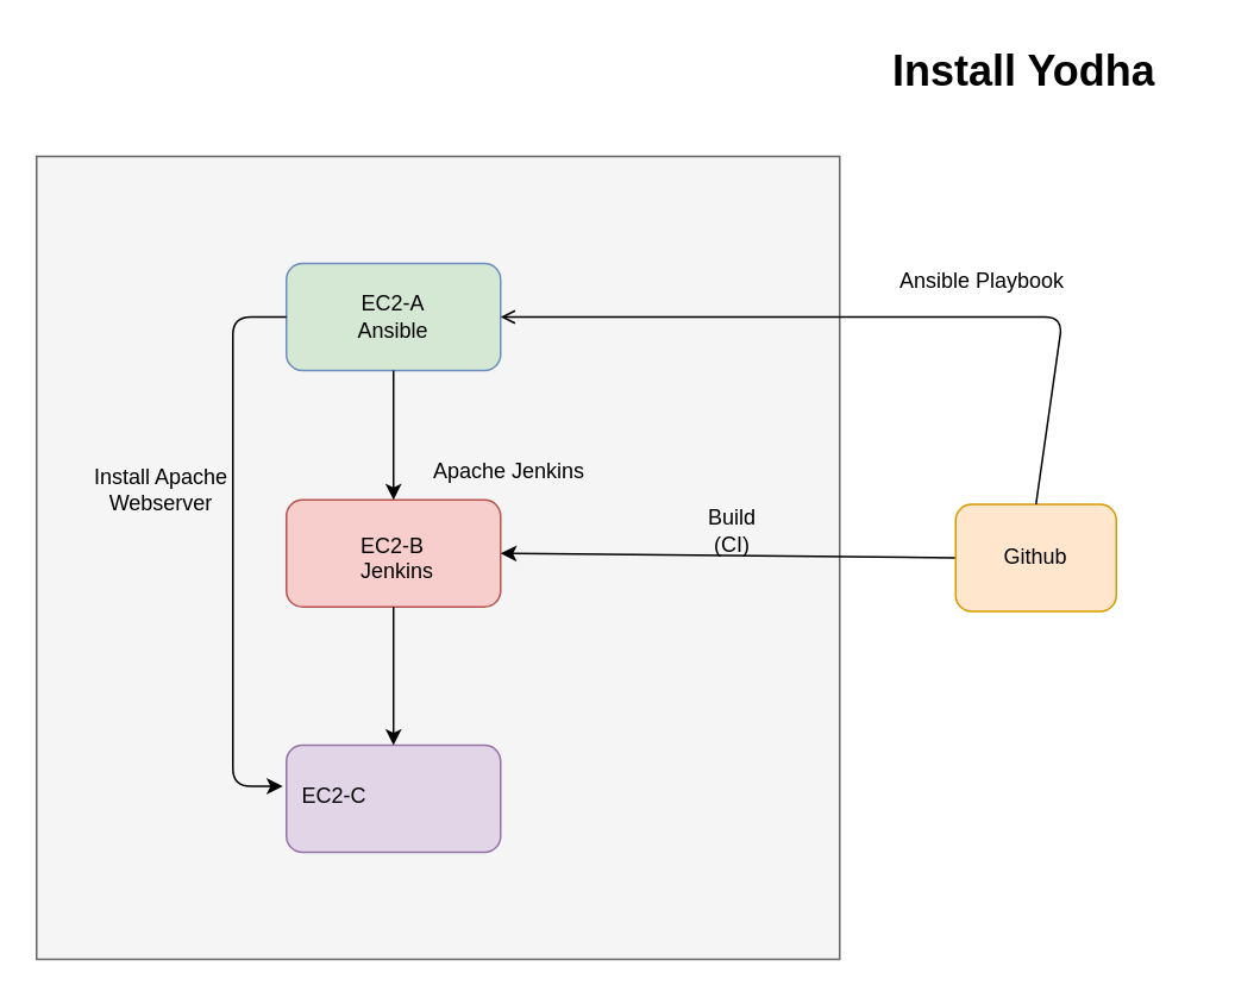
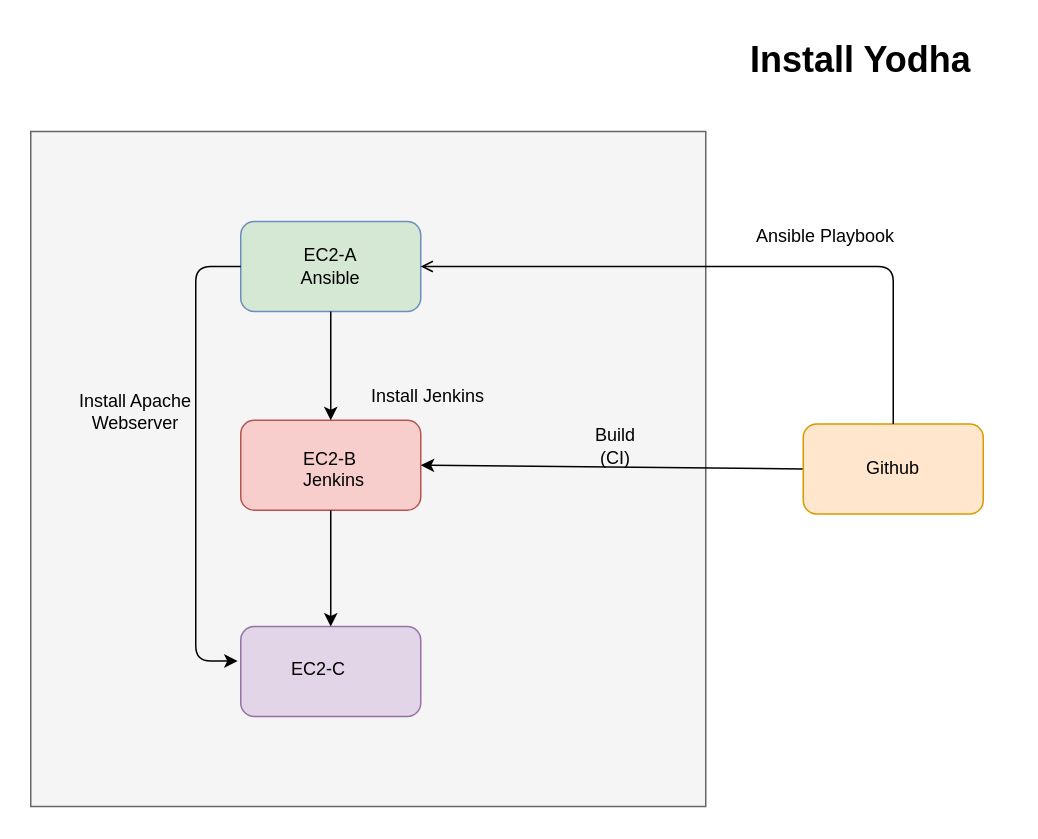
- <mxCell id="9" value="Apache Jenkins" style="text;html=1;strokeColor=none;fillColor=none;align=center;verticalAlign=middle;whiteSpace=wrap;rounded=0;" vertex="1" parent="1"><mxGeometry x="230" y="254" width="110" height="20" as="geometry" /></mxCell>
+ <mxCell id="9" value="Install Jenkins" style="text;html=1;strokeColor=none;fillColor=none;align=center;verticalAlign=middle;whiteSpace=wrap;rounded=0;" vertex="1" parent="1"><mxGeometry x="230" y="254" width="110" height="20" as="geometry" /></mxCell>
- <mxCell id="13" value="Github" style="rounded=1;whiteSpace=wrap;html=1;fillColor=#ffe6cc;strokeColor=#d79b00;" vertex="1" parent="1"><mxGeometry x="535" y="282" width="90" height="60" as="geometry" /></mxCell>
+ <mxCell id="13" value="Github" style="rounded=1;whiteSpace=wrap;html=1;fillColor=#ffe6cc;strokeColor=#d79b00;" vertex="1" parent="1"><mxGeometry x="535" y="282" width="120" height="60" as="geometry" /></mxCell>
- <mxCell id="7" value="EC2-C" style="text;html=1;" vertex="1" parent="1"><mxGeometry x="167" y="432" width="60" height="30" as="geometry" /></mxCell>
+ <mxCell id="7" value="EC2-C" style="text;html=1;" vertex="1" parent="1"><mxGeometry x="192" y="432" width="60" height="30" as="geometry" /></mxCell>
